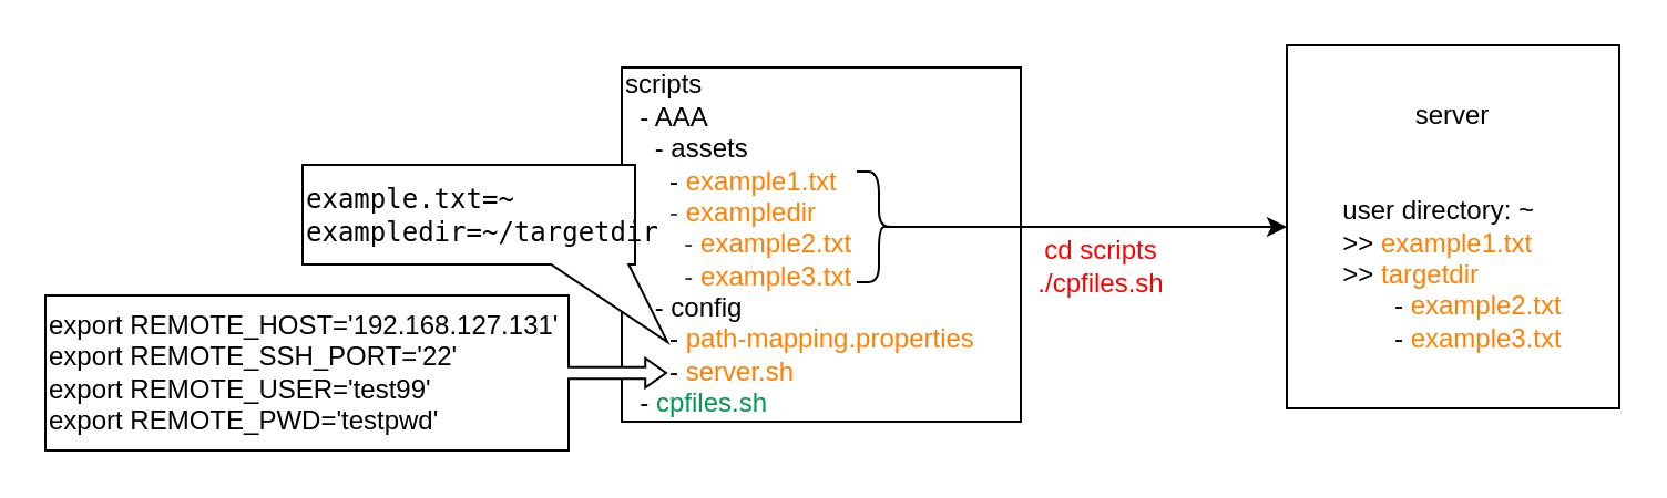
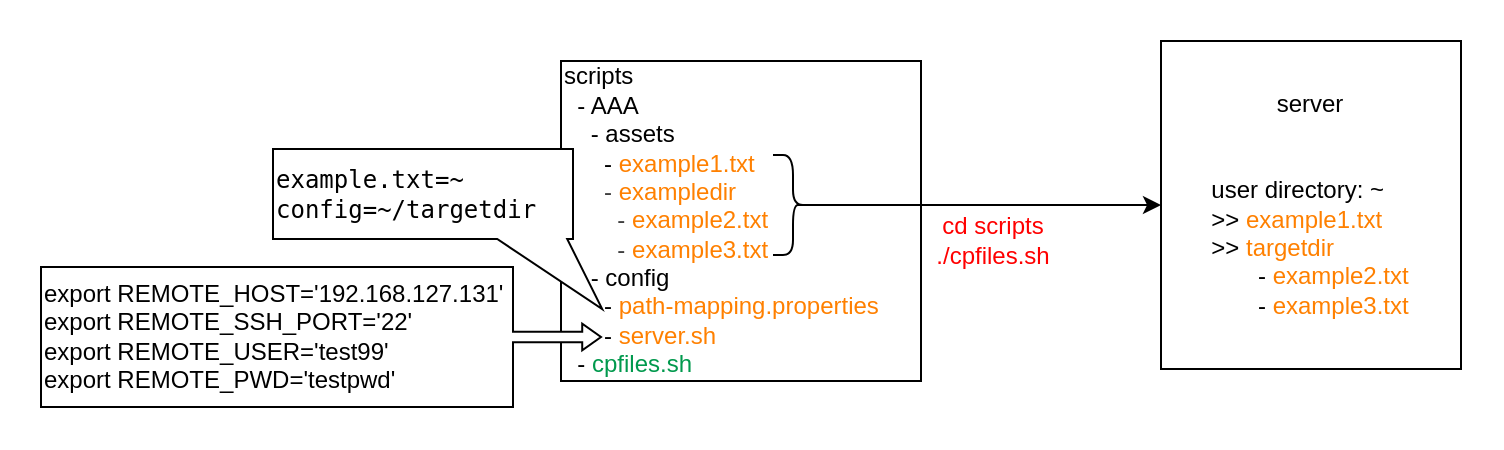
- <mxCell id="3" value="&lt;pre&gt;&lt;font style=&quot;color: rgb(0, 0, 0);&quot;&gt;example.txt=~&lt;br&gt;exampledir=~/targetdir&lt;/font&gt;&lt;/pre&gt;" style="whiteSpace=wrap;html=1;shape=mxgraph.basic.rectCallout;dx=20.4;dy=35;boundedLbl=1;align=left;flipH=1;flipV=0;" parent="1" vertex="1"><mxGeometry x="136" y="74" width="150" height="80" as="geometry" /></mxCell>
+ <mxCell id="3" value="&lt;pre&gt;&lt;font style=&quot;color: rgb(0, 0, 0);&quot;&gt;example.txt=~&lt;br&gt;config=~/targetdir&lt;/font&gt;&lt;/pre&gt;" style="whiteSpace=wrap;html=1;shape=mxgraph.basic.rectCallout;dx=20.4;dy=35;boundedLbl=1;align=left;flipH=1;flipV=0;" parent="1" vertex="1"><mxGeometry x="136" y="74" width="150" height="80" as="geometry" /></mxCell>
